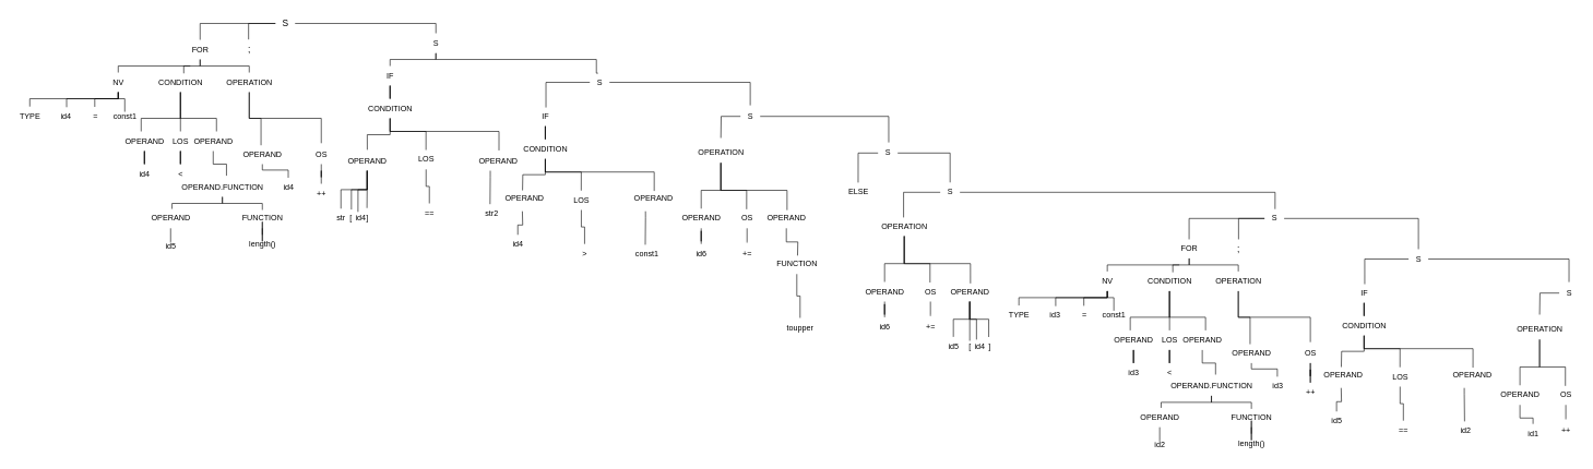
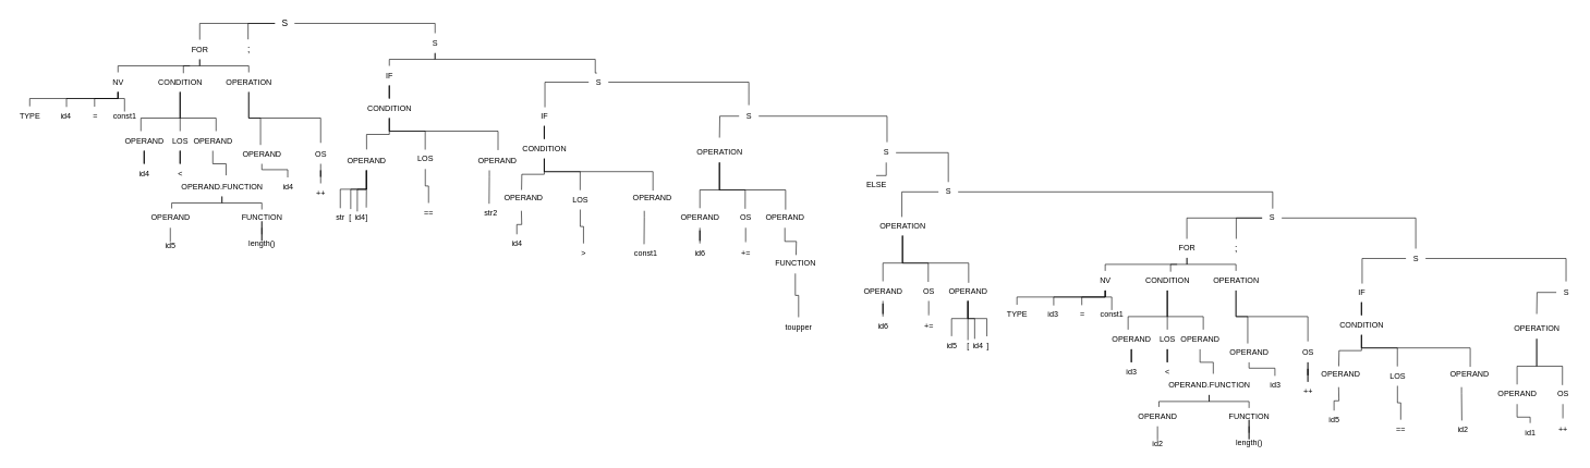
- <mxCell id="112" value="ELSE" style="text;html=1;align=center;verticalAlign=middle;resizable=0;points=[];autosize=1;strokeColor=none;fillColor=none;" vertex="1" parent="1"><mxGeometry x="1285" y="278" width="50" height="30" as="geometry" /></mxCell>
+ <mxCell id="112" value="ELSE" style="text;html=1;align=center;verticalAlign=middle;resizable=0;points=[];autosize=1;strokeColor=none;fillColor=none;" vertex="1" parent="1"><mxGeometry x="1315" y="268" width="50" height="30" as="geometry" /></mxCell>
